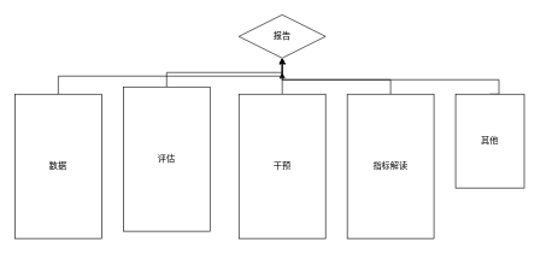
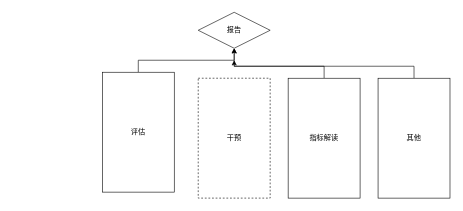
- <mxCell id="6" style="edgeStyle=orthogonalEdgeStyle;rounded=0;orthogonalLoop=1;jettySize=auto;html=1;exitX=0.5;exitY=0;exitDx=0;exitDy=0;entryX=0.5;entryY=1;entryDx=0;entryDy=0;" edge="1" parent="1" source="7" target="10"><mxGeometry relative="1" as="geometry" /></mxCell>
- <mxCell id="4" style="edgeStyle=orthogonalEdgeStyle;rounded=0;orthogonalLoop=1;jettySize=auto;html=1;exitX=0.5;exitY=0;exitDx=0;exitDy=0;entryX=0.5;entryY=1;entryDx=0;entryDy=0;" edge="1" parent="1" source="5" target="10"><mxGeometry relative="1" as="geometry" /></mxCell>
- <mxCell id="9" value="其他" style="rounded=0;whiteSpace=wrap;html=1;" vertex="1" parent="1"><mxGeometry x="630" y="130" width="95" height="130" as="geometry" /></mxCell>
+ <mxCell id="9" value="其他" style="rounded=0;whiteSpace=wrap;html=1;" vertex="1" parent="1"><mxGeometry x="630" y="130" width="120" height="200" as="geometry" /></mxCell>
- <mxCell id="7" value="数据" style="rounded=0;whiteSpace=wrap;html=1;" vertex="1" parent="1"><mxGeometry x="20" y="130" width="120" height="200" as="geometry" /></mxCell>
- <mxCell id="5" value="干预" style="rounded=0;whiteSpace=wrap;html=1;" vertex="1" parent="1"><mxGeometry x="330" y="130" width="120" height="200" as="geometry" /></mxCell>
+ <mxCell id="5" value="干预" style="rounded=0;whiteSpace=wrap;html=1;dashed=1;" vertex="1" parent="1"><mxGeometry x="330" y="130" width="120" height="200" as="geometry" /></mxCell>
